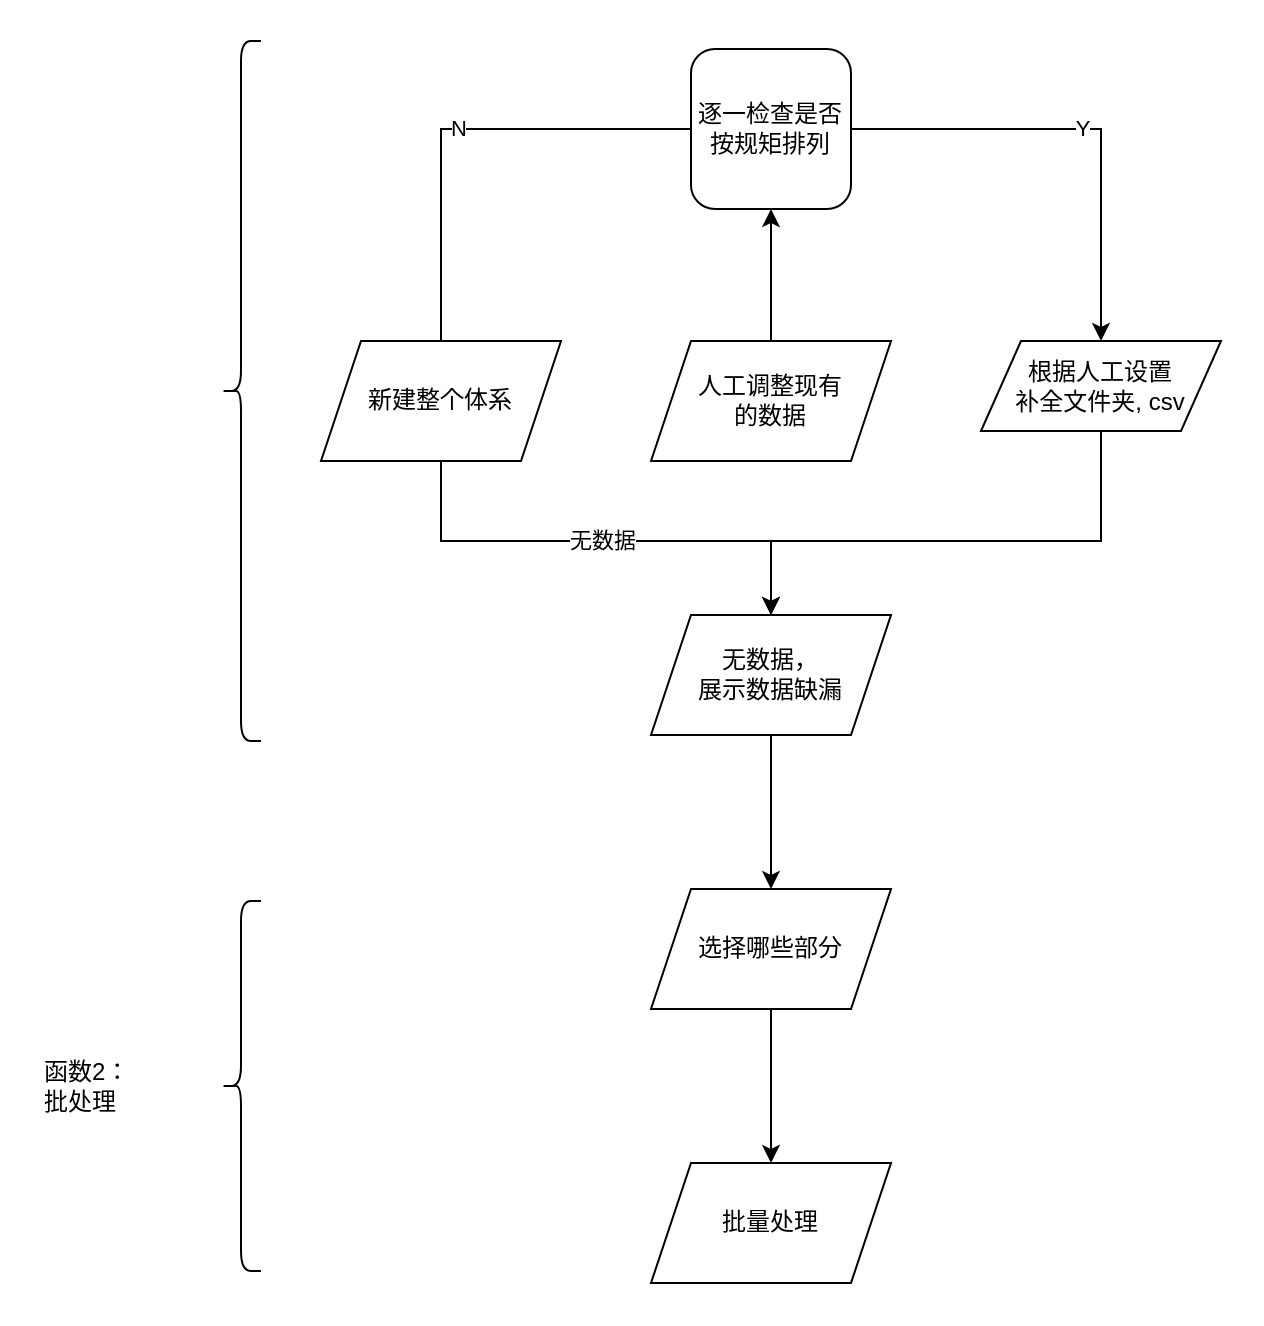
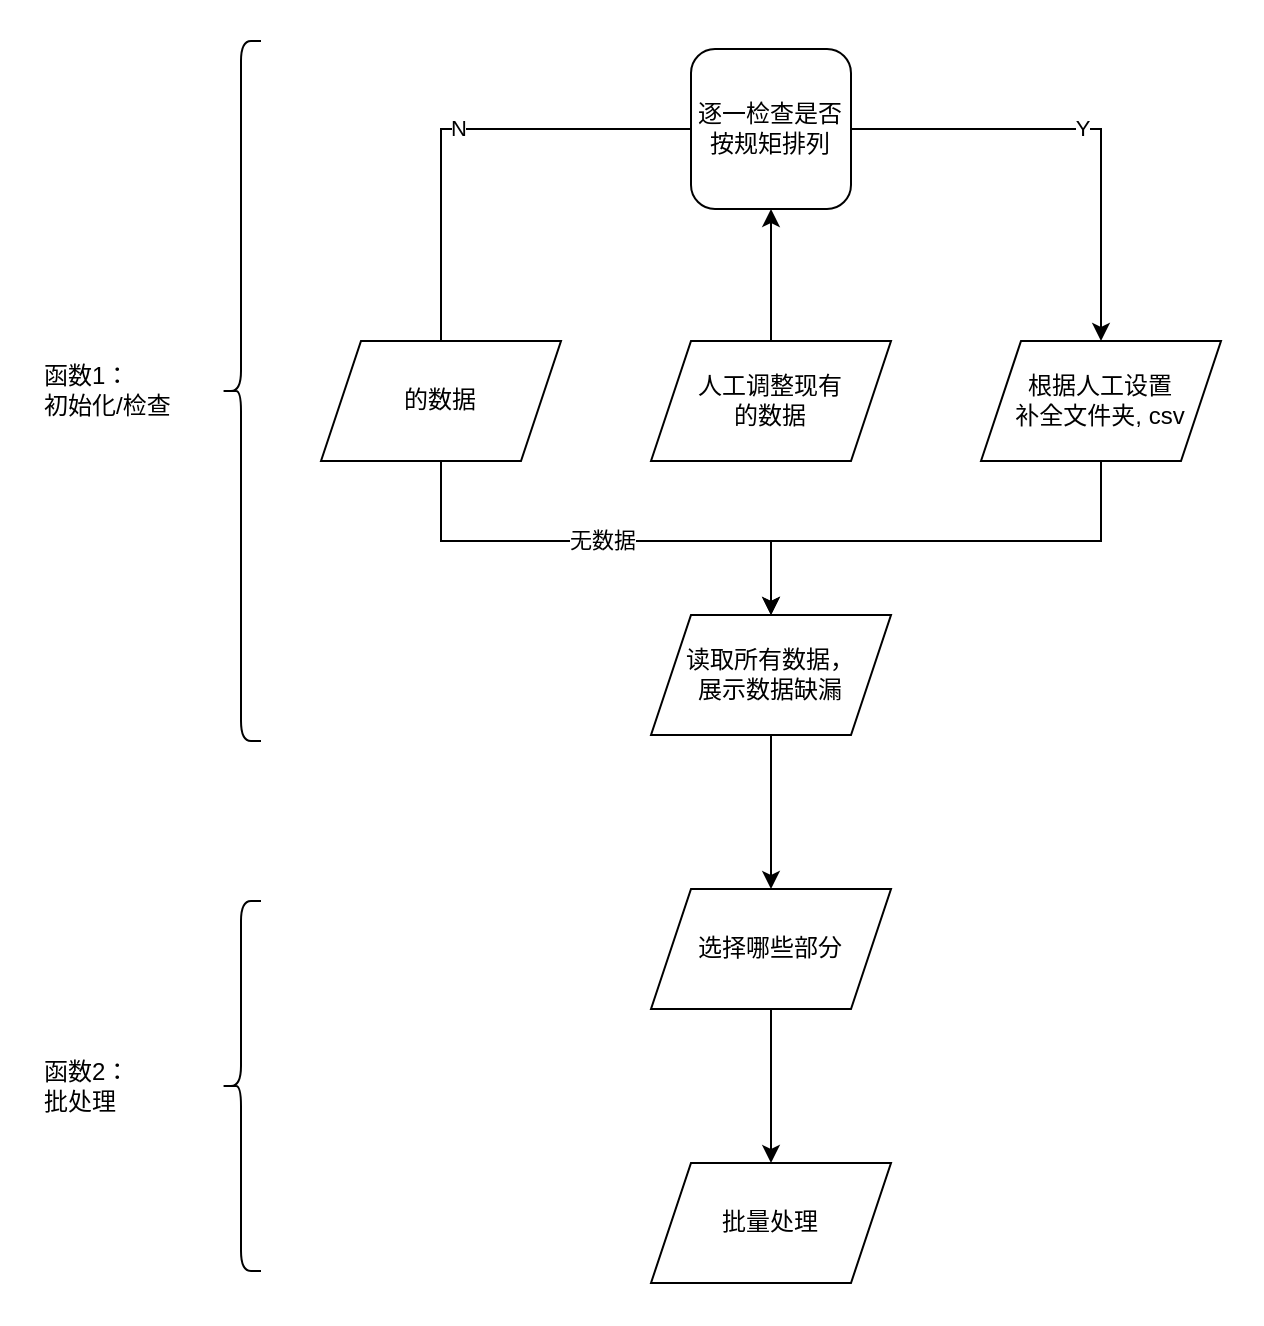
- <mxCell id="4" value="根据人工设置&lt;br&gt;补全文件夹, csv" style="shape=parallelogram;perimeter=parallelogramPerimeter;whiteSpace=wrap;html=1;fixedSize=1;" parent="1" vertex="1"><mxGeometry x="490" y="170" width="120" height="45" as="geometry" /></mxCell>
+ <mxCell id="4" value="根据人工设置&lt;br&gt;补全文件夹, csv" style="shape=parallelogram;perimeter=parallelogramPerimeter;whiteSpace=wrap;html=1;fixedSize=1;" parent="1" vertex="1"><mxGeometry x="490" y="170" width="120" height="60" as="geometry" /></mxCell>
+ <mxCell id="6" value="&lt;div style=&quot;&quot;&gt;&lt;span style=&quot;background-color: initial;&quot;&gt;函数1：&lt;/span&gt;&lt;/div&gt;初始化/检查" style="text;html=1;strokeColor=none;fillColor=none;align=left;verticalAlign=middle;whiteSpace=wrap;rounded=0;" parent="1" vertex="1"><mxGeometry x="20" y="180" width="80" height="30" as="geometry" /></mxCell>
- <mxCell id="5" value="新建整个体系" style="shape=parallelogram;perimeter=parallelogramPerimeter;whiteSpace=wrap;html=1;fixedSize=1;" parent="1" vertex="1"><mxGeometry x="160" y="170" width="120" height="60" as="geometry" /></mxCell>
+ <mxCell id="5" value="的数据" style="shape=parallelogram;perimeter=parallelogramPerimeter;whiteSpace=wrap;html=1;fixedSize=1;" parent="1" vertex="1"><mxGeometry x="160" y="170" width="120" height="60" as="geometry" /></mxCell>
- <mxCell id="8" value="无数据，&lt;br&gt;展示数据缺漏" style="shape=parallelogram;perimeter=parallelogramPerimeter;whiteSpace=wrap;html=1;fixedSize=1;" parent="1" vertex="1"><mxGeometry x="325" y="307" width="120" height="60" as="geometry" /></mxCell>
+ <mxCell id="8" value="读取所有数据，&lt;br&gt;展示数据缺漏" style="shape=parallelogram;perimeter=parallelogramPerimeter;whiteSpace=wrap;html=1;fixedSize=1;" parent="1" vertex="1"><mxGeometry x="325" y="307" width="120" height="60" as="geometry" /></mxCell>
